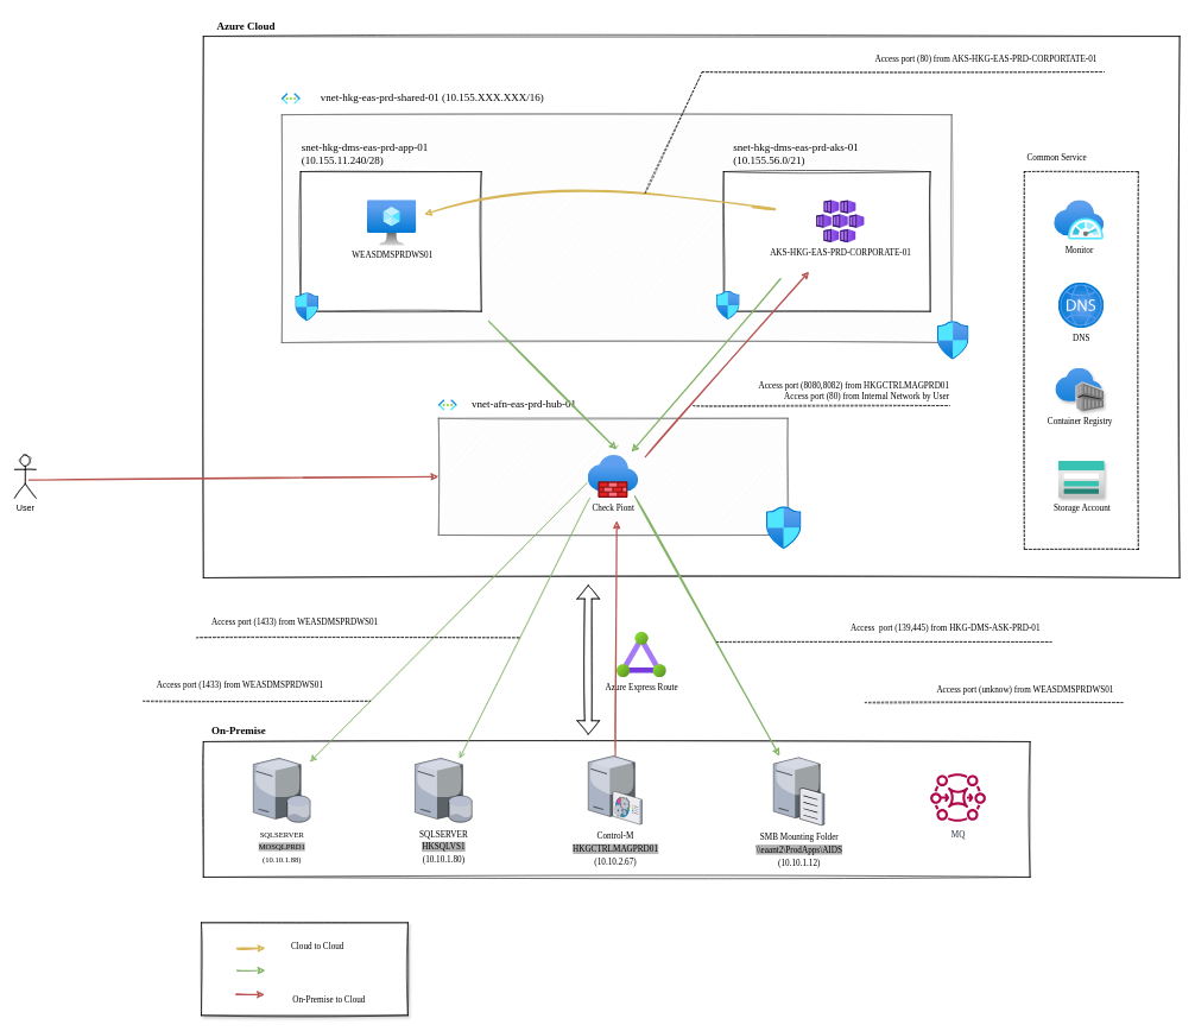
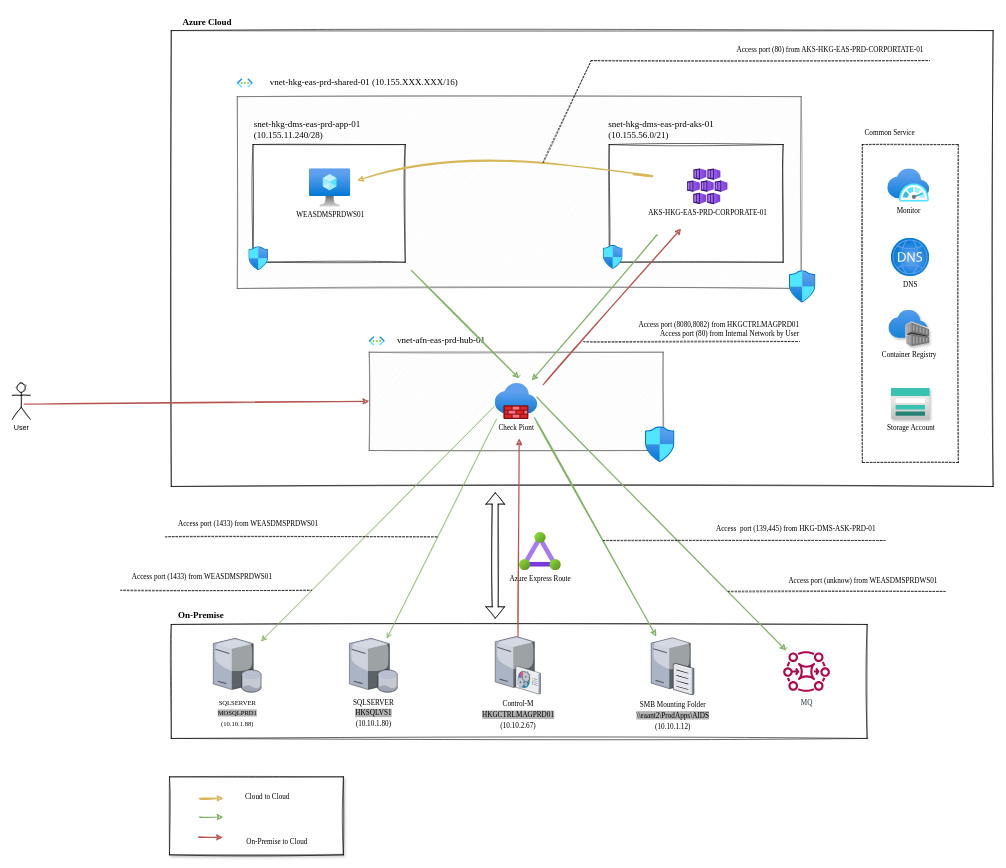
- <mxCell id="44" value="&lt;span&gt;snet-hkg-dms-eas-prd-aks-01&lt;br&gt;(10.155.56.0/21)&lt;/span&gt;" style="text;html=1;strokeColor=none;fillColor=none;align=left;verticalAlign=middle;whiteSpace=wrap;rounded=0;fontFamily=Comic Sans MS;fontSize=15;fontStyle=0;sketch=1;" parent="1" vertex="1"><mxGeometry x="1027" y="200" width="270" height="30" as="geometry" /></mxCell>
+ <mxCell id="44" value="&lt;span&gt;snet-hkg-dms-eas-prd-aks-01&lt;br&gt;(10.155.56.0/21)&lt;/span&gt;" style="text;html=1;strokeColor=none;fillColor=none;align=left;verticalAlign=middle;whiteSpace=wrap;rounded=0;fontFamily=Comic Sans MS;fontSize=15;fontStyle=0;sketch=1;" parent="1" vertex="1"><mxGeometry x="1012" y="200" width="270" height="30" as="geometry" /></mxCell>
+ <mxCell id="22" value="" style="endArrow=classic;html=1;fontFamily=Comic Sans MS;fontSize=15;curved=1;exitX=0.987;exitY=0.376;exitDx=0;exitDy=0;exitPerimeter=0;fillColor=#d5e8d4;strokeColor=#82b366;strokeWidth=2;sketch=1;" parent="1" source="8" target="17" edge="1"><mxGeometry width="50" height="50" relative="1" as="geometry"><mxPoint x="1225" y="700" as="sourcePoint" /><mxPoint x="1275" y="650" as="targetPoint" /></mxGeometry></mxCell>
